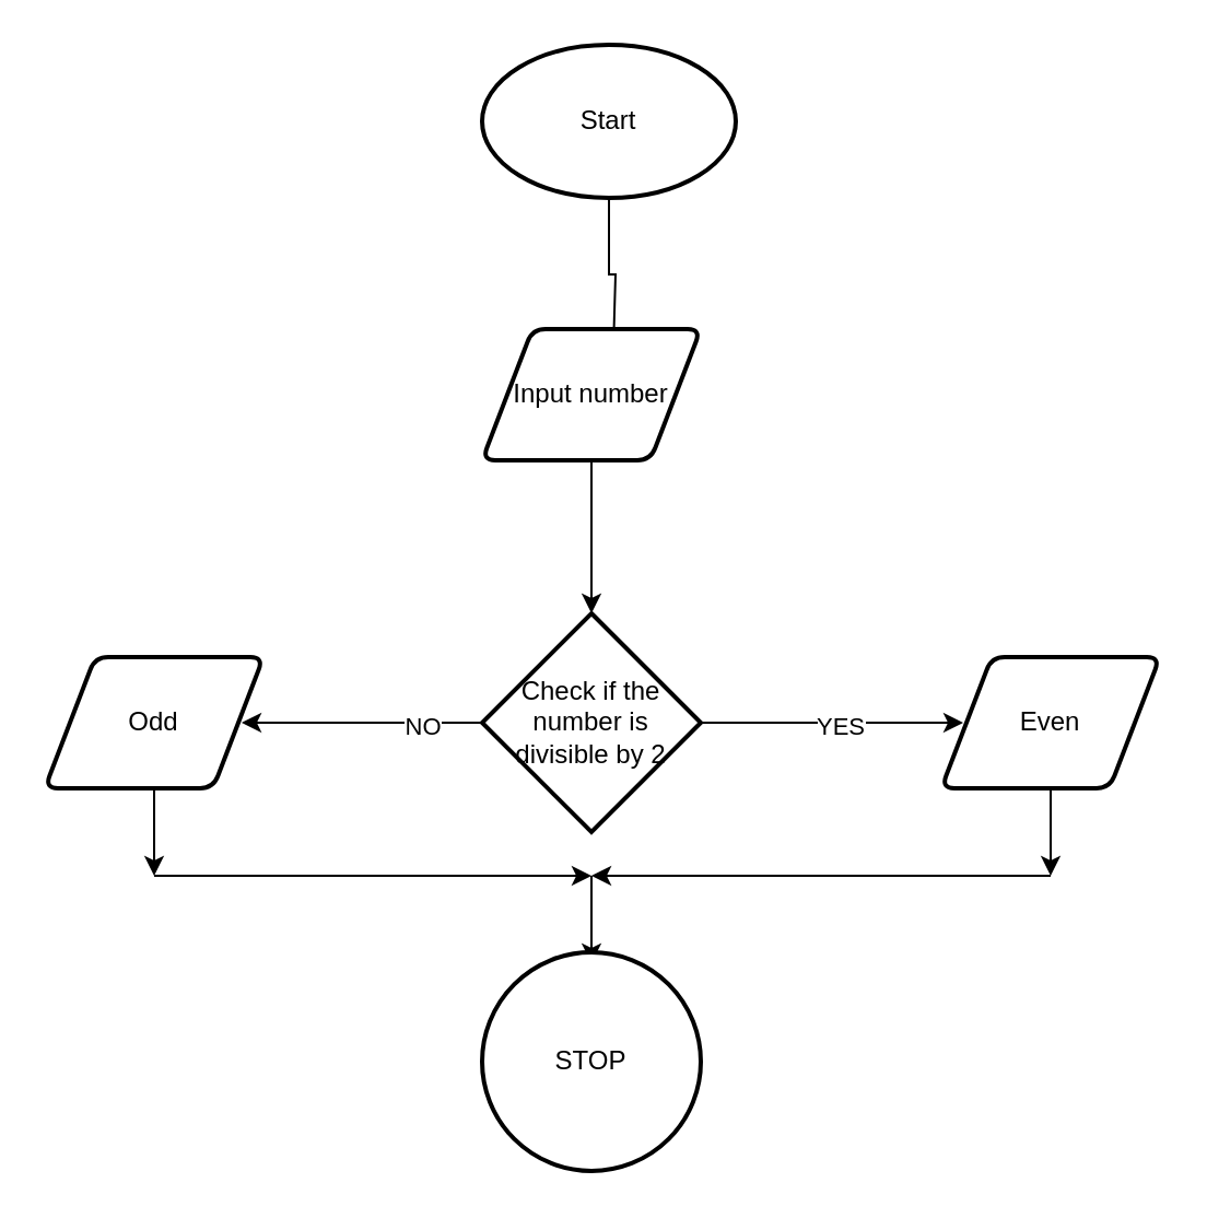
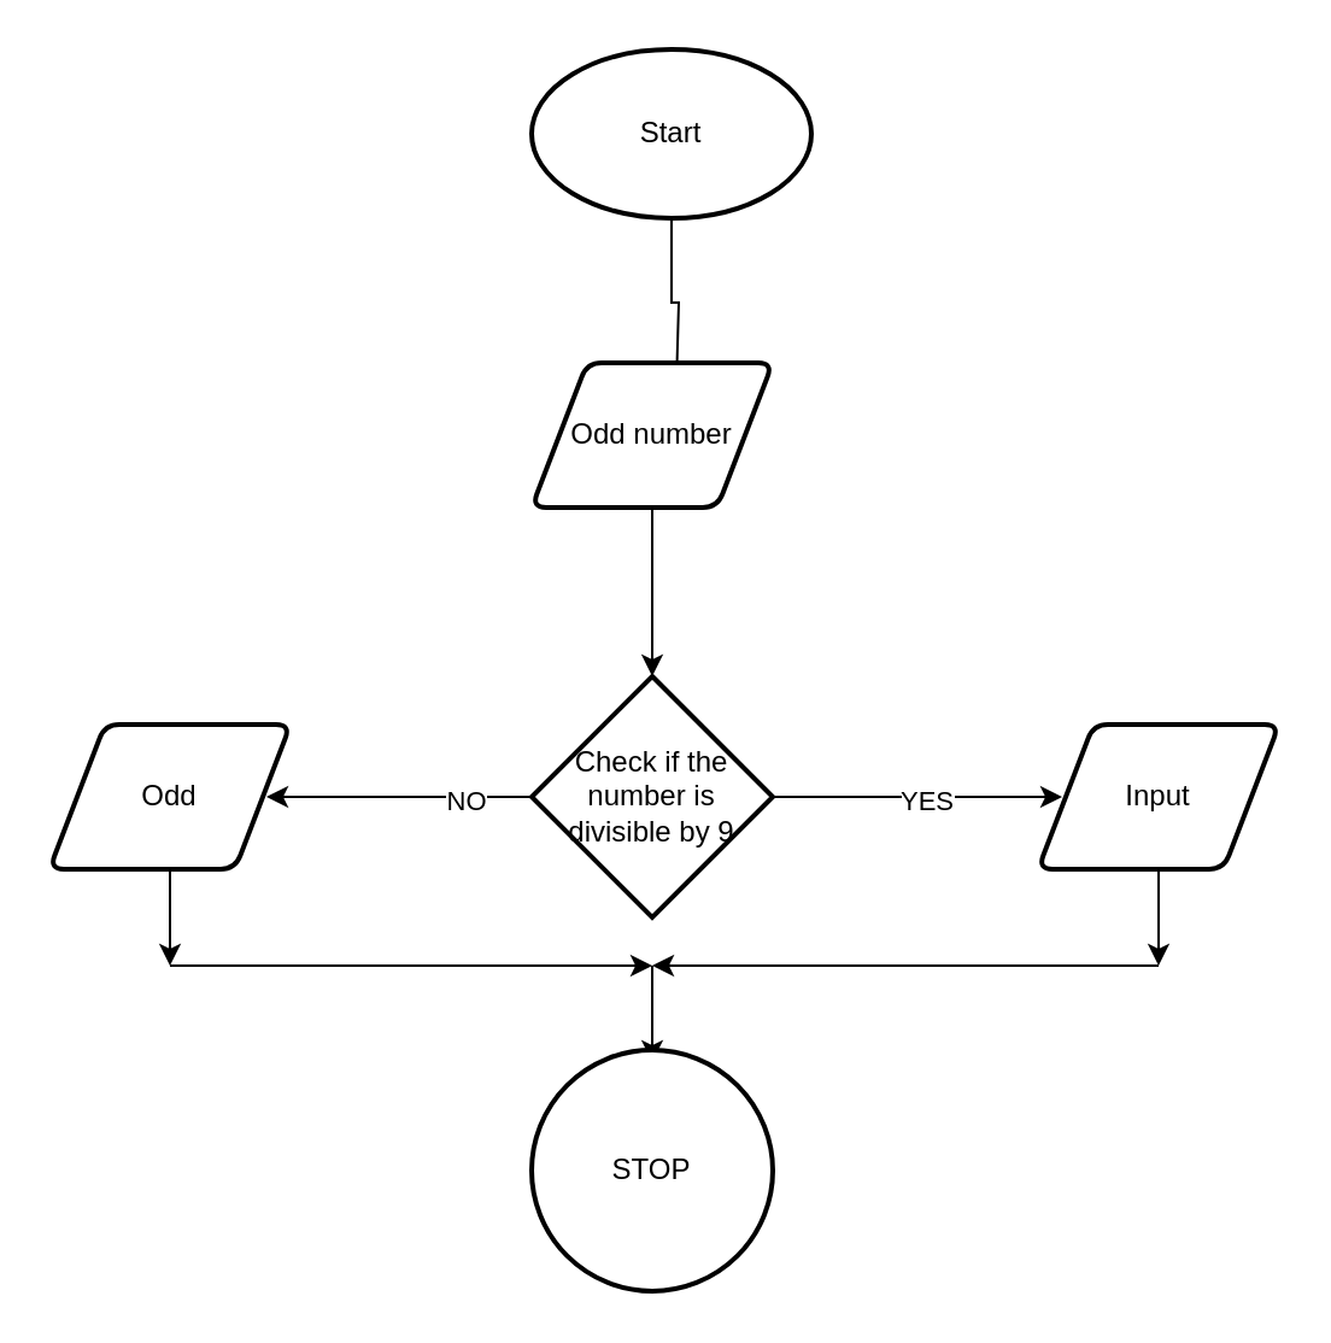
- <mxCell id="5" value="Input number" style="shape=parallelogram;html=1;strokeWidth=2;perimeter=parallelogramPerimeter;whiteSpace=wrap;rounded=1;arcSize=12;size=0.23;" vertex="1" parent="1"><mxGeometry x="220" y="150" width="100" height="60" as="geometry" /></mxCell>
+ <mxCell id="5" value="Odd number" style="shape=parallelogram;html=1;strokeWidth=2;perimeter=parallelogramPerimeter;whiteSpace=wrap;rounded=1;arcSize=12;size=0.23;" vertex="1" parent="1"><mxGeometry x="220" y="150" width="100" height="60" as="geometry" /></mxCell>
- <mxCell id="10" value="Check if the number is divisible by 2" style="strokeWidth=2;html=1;shape=mxgraph.flowchart.decision;whiteSpace=wrap;" vertex="1" parent="1"><mxGeometry x="220" y="280" width="100" height="100" as="geometry" /></mxCell>
+ <mxCell id="10" value="Check if the number is divisible by 9" style="strokeWidth=2;html=1;shape=mxgraph.flowchart.decision;whiteSpace=wrap;" vertex="1" parent="1"><mxGeometry x="220" y="280" width="100" height="100" as="geometry" /></mxCell>
- <mxCell id="14" value="Even" style="shape=parallelogram;html=1;strokeWidth=2;perimeter=parallelogramPerimeter;whiteSpace=wrap;rounded=1;arcSize=12;size=0.23;" vertex="1" parent="1"><mxGeometry x="430" y="300" width="100" height="60" as="geometry" /></mxCell>
+ <mxCell id="14" value="Input" style="shape=parallelogram;html=1;strokeWidth=2;perimeter=parallelogramPerimeter;whiteSpace=wrap;rounded=1;arcSize=12;size=0.23;" vertex="1" parent="1"><mxGeometry x="430" y="300" width="100" height="60" as="geometry" /></mxCell>
